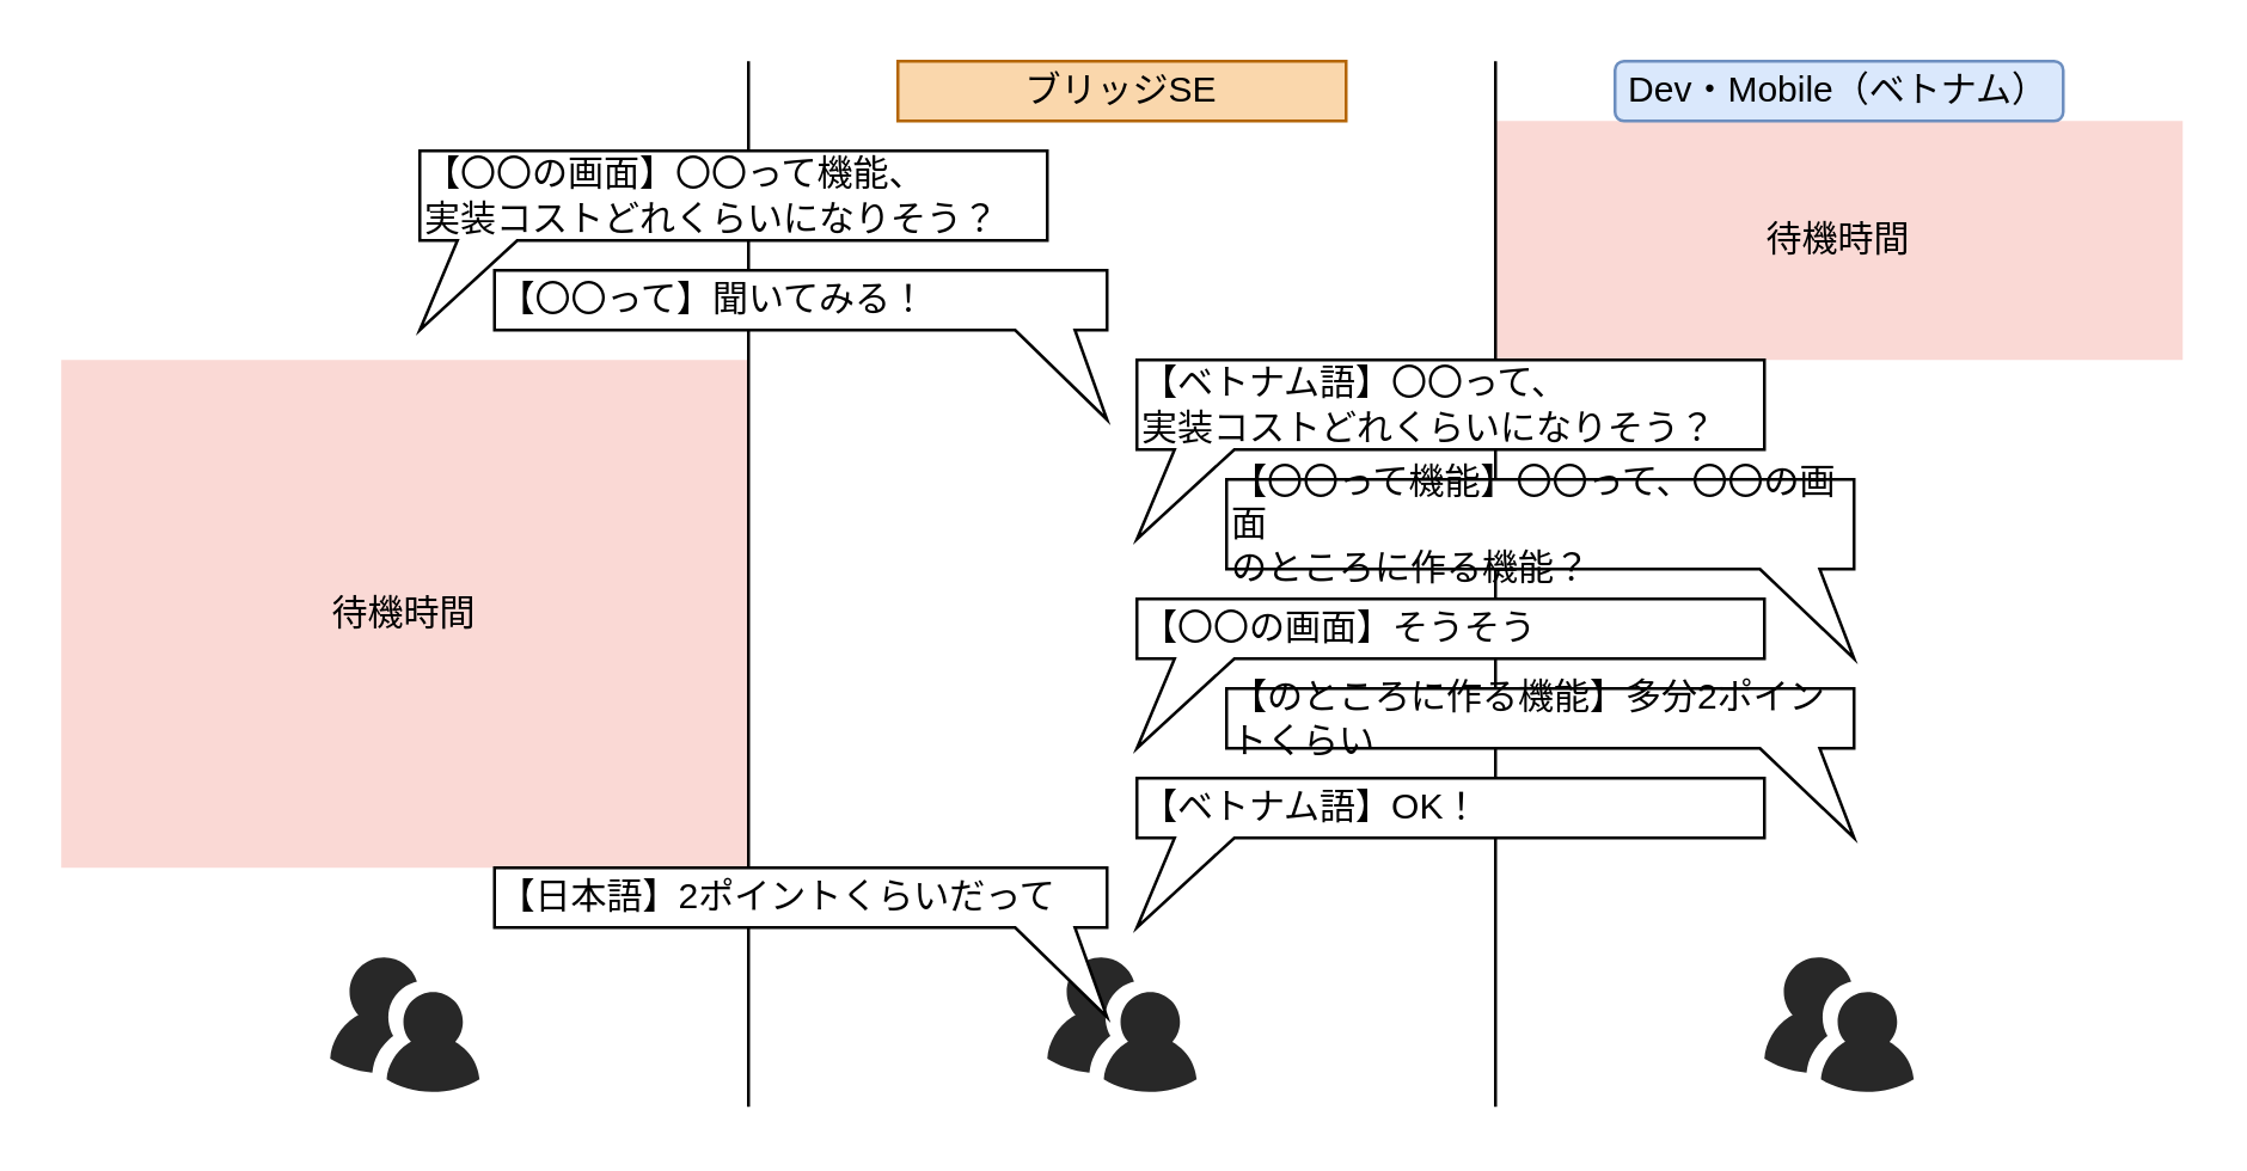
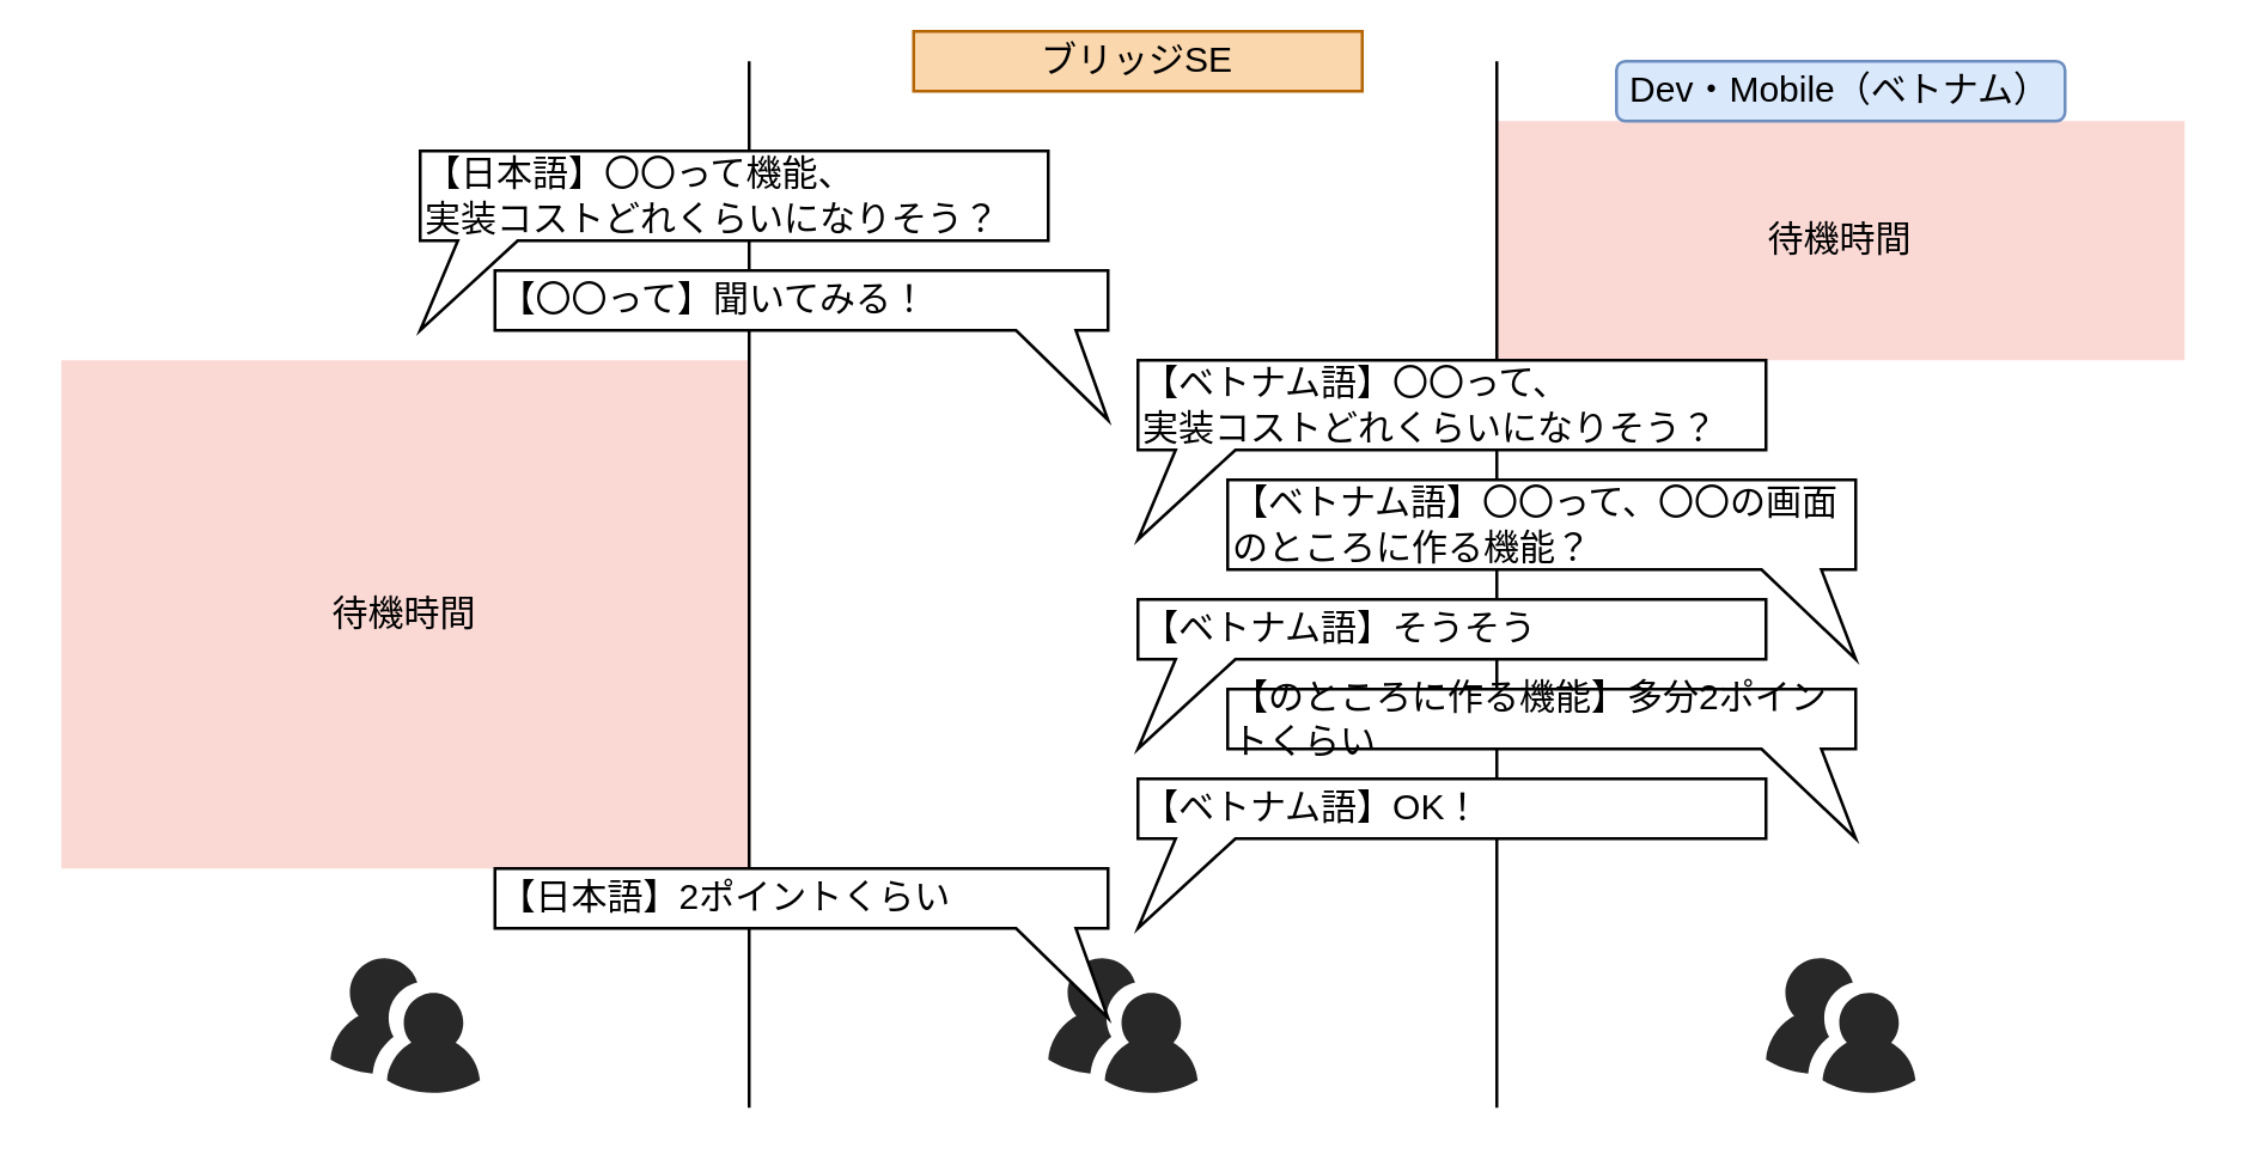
- <mxCell id="9" value="ブリッジSE" style="rounded=0;whiteSpace=wrap;html=1;fillColor=#fad7ac;strokeColor=#b46504;" vertex="1" parent="1"><mxGeometry x="300" y="20" width="150" height="20" as="geometry" /></mxCell>
+ <mxCell id="9" value="ブリッジSE" style="rounded=0;whiteSpace=wrap;html=1;fillColor=#fad7ac;strokeColor=#b46504;" vertex="1" parent="1"><mxGeometry x="305" y="10" width="150" height="20" as="geometry" /></mxCell>
- <mxCell id="11" value="【〇〇の画面】〇〇って機能、&lt;br&gt;実装コストどれくらいになりそう？" style="shape=callout;whiteSpace=wrap;html=1;perimeter=calloutPerimeter;size=30;position=0.06;position2=0;align=left;" vertex="1" parent="1"><mxGeometry x="140" y="50" width="210" height="60" as="geometry" /></mxCell>
+ <mxCell id="11" value="【日本語】〇〇って機能、&lt;br&gt;実装コストどれくらいになりそう？" style="shape=callout;whiteSpace=wrap;html=1;perimeter=calloutPerimeter;size=30;position=0.06;position2=0;align=left;" vertex="1" parent="1"><mxGeometry x="140" y="50" width="210" height="60" as="geometry" /></mxCell>
- <mxCell id="15" value="【〇〇って機能】〇〇って、〇〇の画面&lt;br&gt;のところに作る機能？" style="shape=callout;whiteSpace=wrap;html=1;perimeter=calloutPerimeter;size=30;position=0.85;position2=1;align=left;" vertex="1" parent="1"><mxGeometry x="410" y="160" width="210" height="60" as="geometry" /></mxCell>
+ <mxCell id="15" value="【ベトナム語】〇〇って、〇〇の画面&lt;br&gt;のところに作る機能？" style="shape=callout;whiteSpace=wrap;html=1;perimeter=calloutPerimeter;size=30;position=0.85;position2=1;align=left;" vertex="1" parent="1"><mxGeometry x="410" y="160" width="210" height="60" as="geometry" /></mxCell>
- <mxCell id="14" value="【〇〇の画面】そうそう" style="shape=callout;whiteSpace=wrap;html=1;perimeter=calloutPerimeter;size=30;position=0.06;position2=0;align=left;" vertex="1" parent="1"><mxGeometry x="380" y="200" width="210" height="50" as="geometry" /></mxCell>
+ <mxCell id="14" value="【ベトナム語】そうそう" style="shape=callout;whiteSpace=wrap;html=1;perimeter=calloutPerimeter;size=30;position=0.06;position2=0;align=left;" vertex="1" parent="1"><mxGeometry x="380" y="200" width="210" height="50" as="geometry" /></mxCell>
- <mxCell id="20" value="【日本語】2ポイントくらいだって" style="shape=callout;whiteSpace=wrap;html=1;perimeter=calloutPerimeter;size=30;position=0.85;position2=1;align=left;" vertex="1" parent="1"><mxGeometry x="165" y="290" width="205" height="50" as="geometry" /></mxCell>
+ <mxCell id="20" value="【日本語】2ポイントくらい" style="shape=callout;whiteSpace=wrap;html=1;perimeter=calloutPerimeter;size=30;position=0.85;position2=1;align=left;" vertex="1" parent="1"><mxGeometry x="165" y="290" width="205" height="50" as="geometry" /></mxCell>
